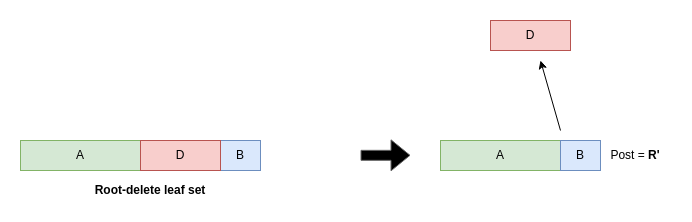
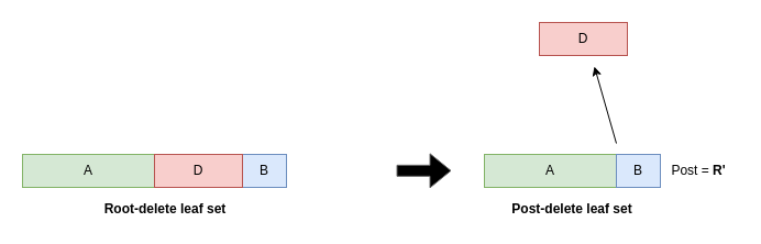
+ <mxCell id="7" value="Post-delete leaf set" style="text;html=1;strokeColor=none;fillColor=none;align=center;verticalAlign=middle;whiteSpace=wrap;rounded=0;fontStyle=1" parent="1" vertex="1"><mxGeometry x="460" y="180" width="120" height="20" as="geometry" /></mxCell>
